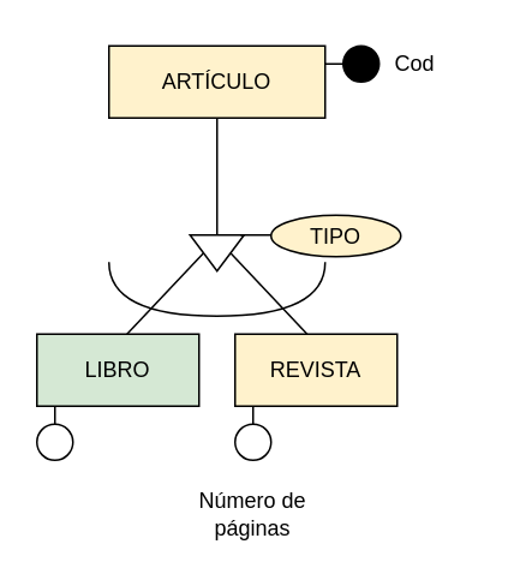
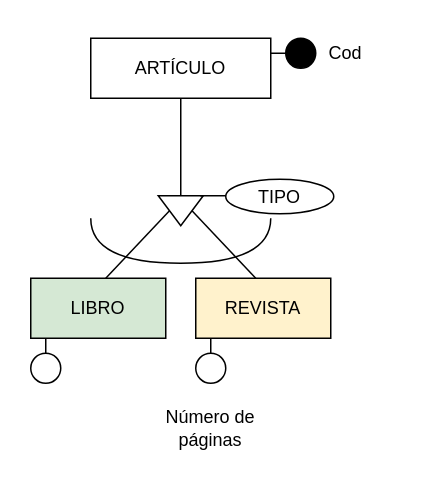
- <mxCell id="2" value="ARTÍCULO" style="rounded=0;whiteSpace=wrap;html=1;fillColor=#fff2cc;" parent="1" vertex="1"><mxGeometry x="60" y="25" width="120" height="40" as="geometry" /></mxCell>
+ <mxCell id="2" value="ARTÍCULO" style="rounded=0;whiteSpace=wrap;html=1;" parent="1" vertex="1"><mxGeometry x="60" y="25" width="120" height="40" as="geometry" /></mxCell>
- <mxCell id="19" value="TIPO" style="ellipse;whiteSpace=wrap;html=1;fontSize=12;fillColor=#fff2cc;" vertex="1" parent="1"><mxGeometry x="150" y="119" width="72" height="23" as="geometry" /></mxCell>
+ <mxCell id="19" value="TIPO" style="ellipse;whiteSpace=wrap;html=1;fontSize=12;" vertex="1" parent="1"><mxGeometry x="150" y="119" width="72" height="23" as="geometry" /></mxCell>
